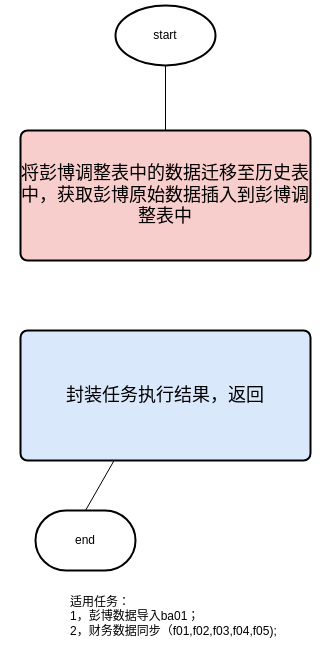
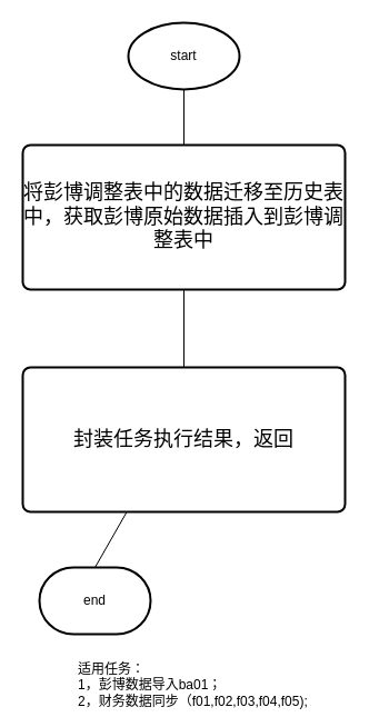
- <mxCell id="2" value="start" style="strokeWidth=2;html=1;shape=mxgraph.flowchart.start_1;whiteSpace=wrap;" vertex="1" parent="1"><mxGeometry x="115" y="5" width="100" height="60" as="geometry" /></mxCell>
+ <mxCell id="2" value="start" style="strokeWidth=2;html=1;shape=mxgraph.flowchart.start_1;whiteSpace=wrap;" vertex="1" parent="1"><mxGeometry x="115" y="20" width="100" height="60" as="geometry" /></mxCell>
- <mxCell id="7" value="将彭博调整表中的数据迁移至历史表中，获取彭博原始数据插入到彭博调整表中&lt;br style=&quot;font-size: 18px&quot;&gt;" style="rounded=1;whiteSpace=wrap;html=1;absoluteArcSize=1;arcSize=14;strokeWidth=2;fontSize=18;fillColor=#f8cecc;" vertex="1" parent="1"><mxGeometry x="20" y="130" width="290" height="130" as="geometry" /></mxCell>
+ <mxCell id="7" value="将彭博调整表中的数据迁移至历史表中，获取彭博原始数据插入到彭博调整表中&lt;br style=&quot;font-size: 18px&quot;&gt;" style="rounded=1;whiteSpace=wrap;html=1;absoluteArcSize=1;arcSize=14;strokeWidth=2;fontSize=18;" vertex="1" parent="1"><mxGeometry x="20" y="130" width="290" height="130" as="geometry" /></mxCell>
+ <mxCell id="9" value="" style="endArrow=none;html=1;entryX=0.5;entryY=1;entryDx=0;entryDy=0;exitX=0.5;exitY=0;exitDx=0;exitDy=0;" edge="1" parent="1" source="8" target="7"><mxGeometry width="50" height="50" relative="1" as="geometry"><mxPoint x="142" y="330" as="sourcePoint" /><mxPoint x="192" y="280" as="targetPoint" /></mxGeometry></mxCell>
- <mxCell id="8" value="封装任务执行结果，返回&lt;br style=&quot;font-size: 18px&quot;&gt;" style="rounded=1;whiteSpace=wrap;html=1;absoluteArcSize=1;arcSize=14;strokeWidth=2;fontSize=18;fillColor=#dae8fc;" vertex="1" parent="1"><mxGeometry x="20" y="330" width="290" height="130" as="geometry" /></mxCell>
+ <mxCell id="8" value="封装任务执行结果，返回&lt;br style=&quot;font-size: 18px&quot;&gt;" style="rounded=1;whiteSpace=wrap;html=1;absoluteArcSize=1;arcSize=14;strokeWidth=2;fontSize=18;" vertex="1" parent="1"><mxGeometry x="20" y="330" width="290" height="130" as="geometry" /></mxCell>
